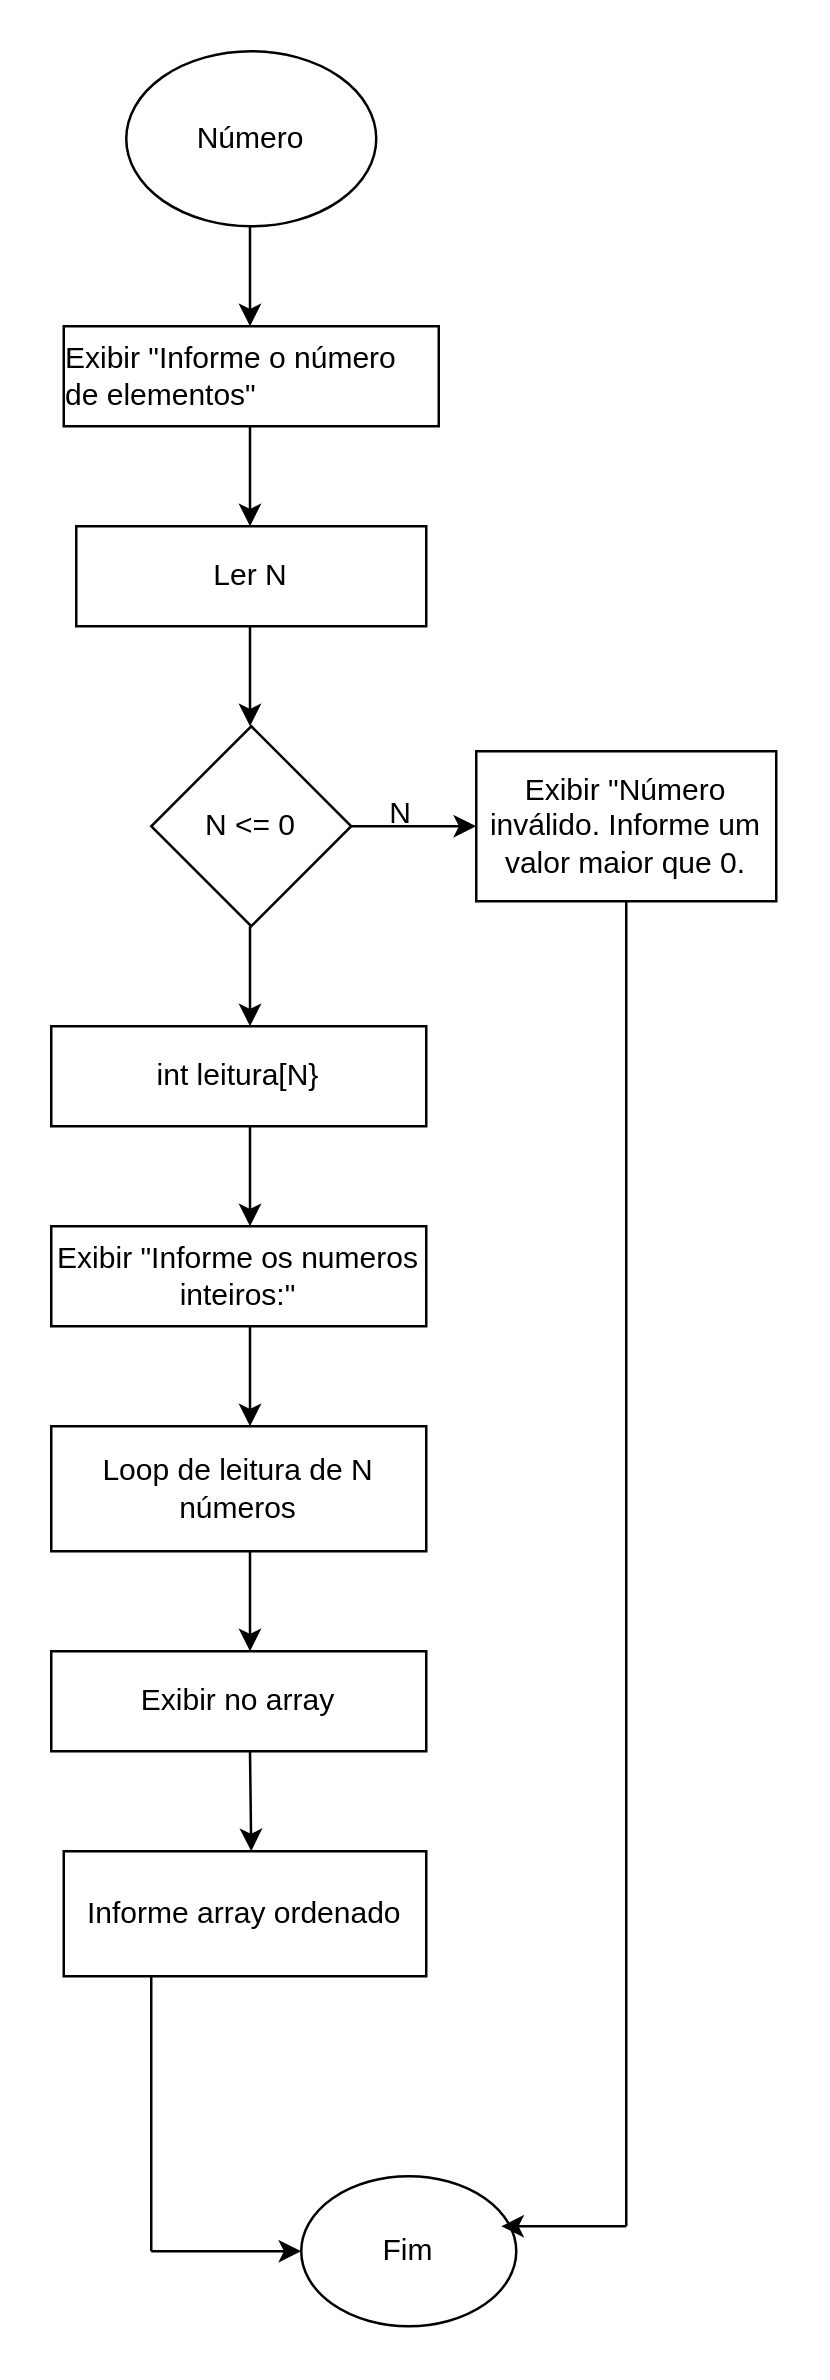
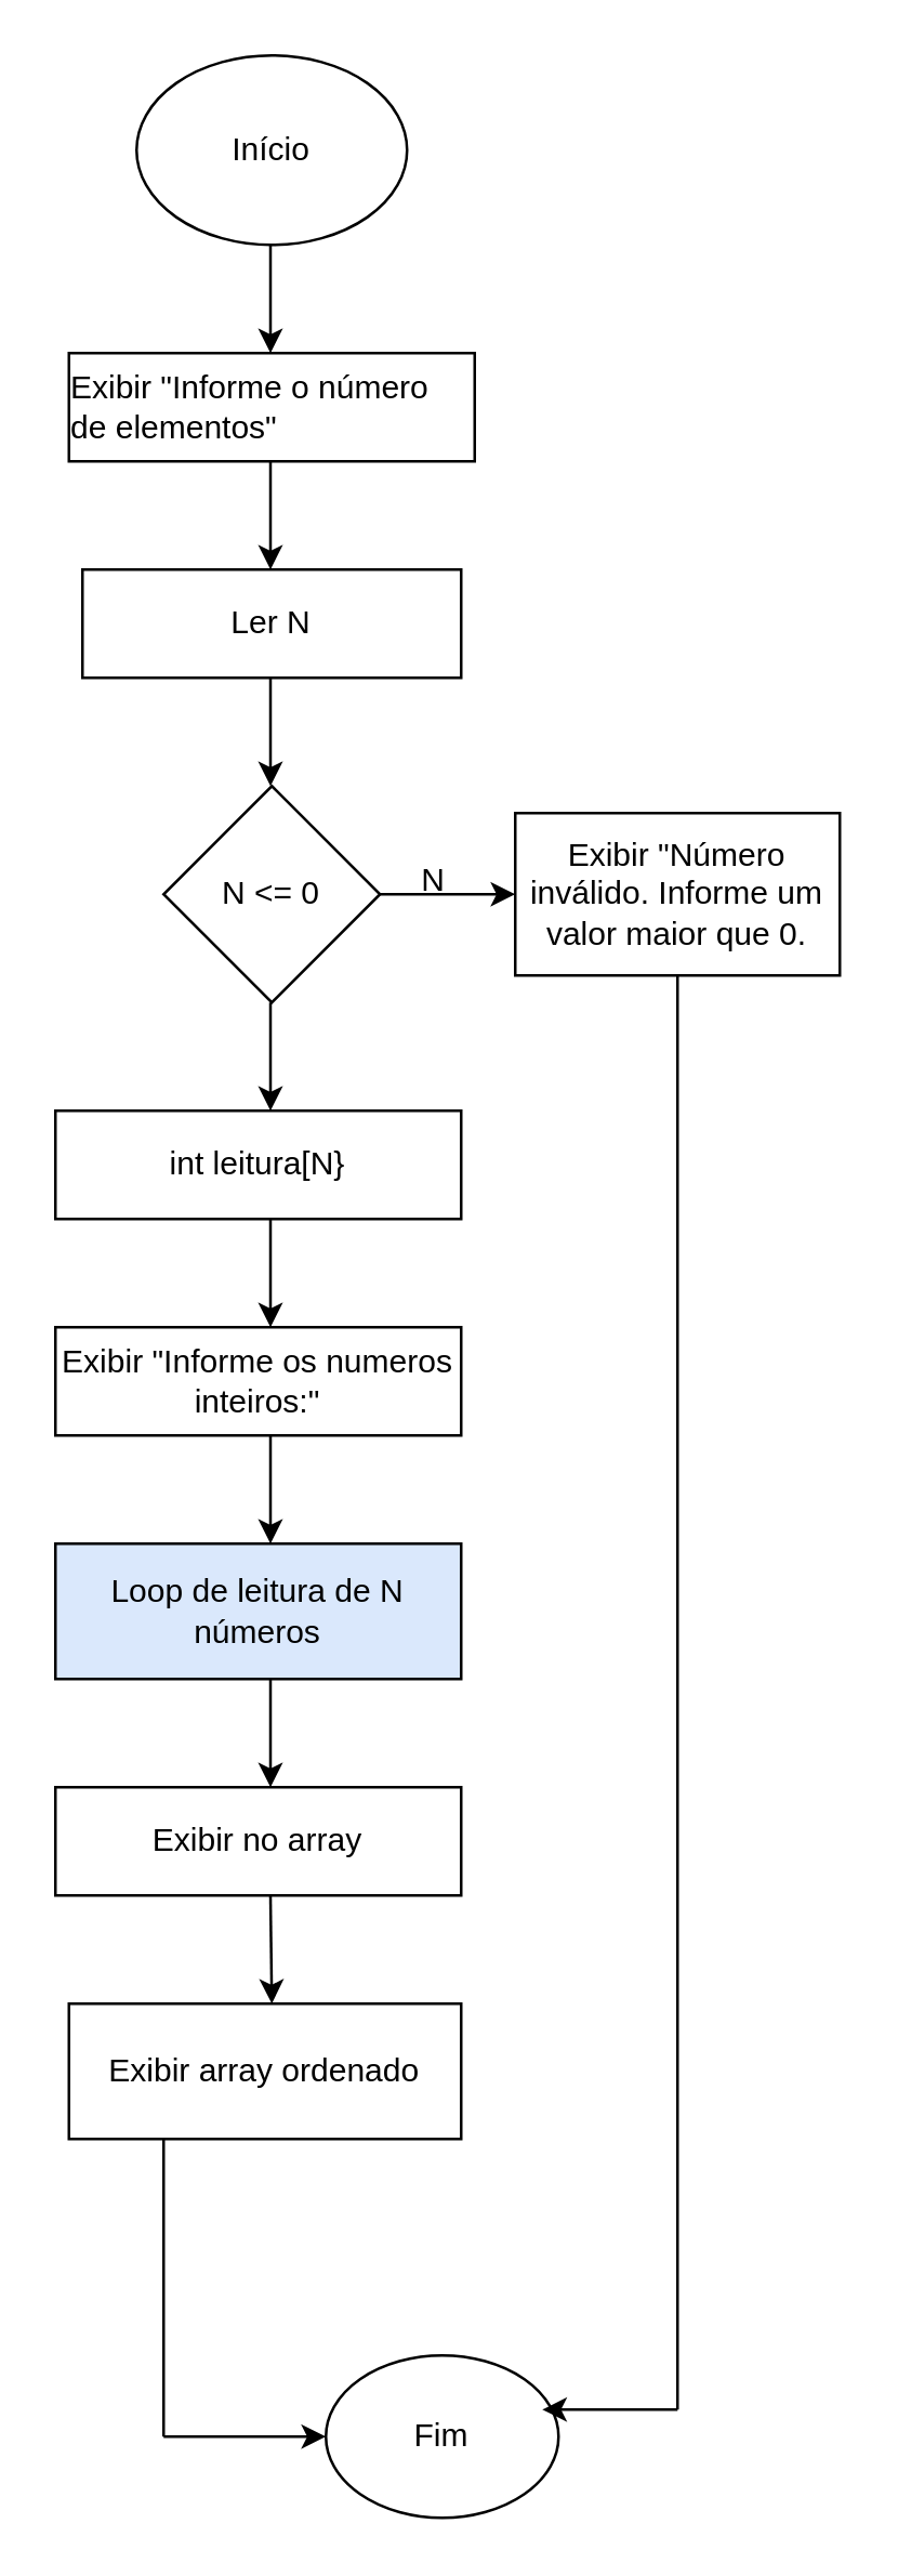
- <mxCell id="2" value="Número" style="ellipse;whiteSpace=wrap;html=1;" vertex="1" parent="1"><mxGeometry x="50" y="20" width="100" height="70" as="geometry" /></mxCell>
+ <mxCell id="2" value="Início" style="ellipse;whiteSpace=wrap;html=1;" vertex="1" parent="1"><mxGeometry x="50" y="20" width="100" height="70" as="geometry" /></mxCell>
- <mxCell id="17" value="Loop de leitura de N números" style="rounded=0;whiteSpace=wrap;html=1;" vertex="1" parent="1"><mxGeometry x="20" y="570" width="150" height="50" as="geometry" /></mxCell>
+ <mxCell id="17" value="Loop de leitura de N números" style="rounded=0;whiteSpace=wrap;html=1;fillColor=#dae8fc;" vertex="1" parent="1"><mxGeometry x="20" y="570" width="150" height="50" as="geometry" /></mxCell>
- <mxCell id="20" value="Informe array ordenado" style="rounded=0;whiteSpace=wrap;html=1;" vertex="1" parent="1"><mxGeometry x="25" y="740" width="145" height="50" as="geometry" /></mxCell>
+ <mxCell id="20" value="Exibir array ordenado" style="rounded=0;whiteSpace=wrap;html=1;" vertex="1" parent="1"><mxGeometry x="25" y="740" width="145" height="50" as="geometry" /></mxCell>
